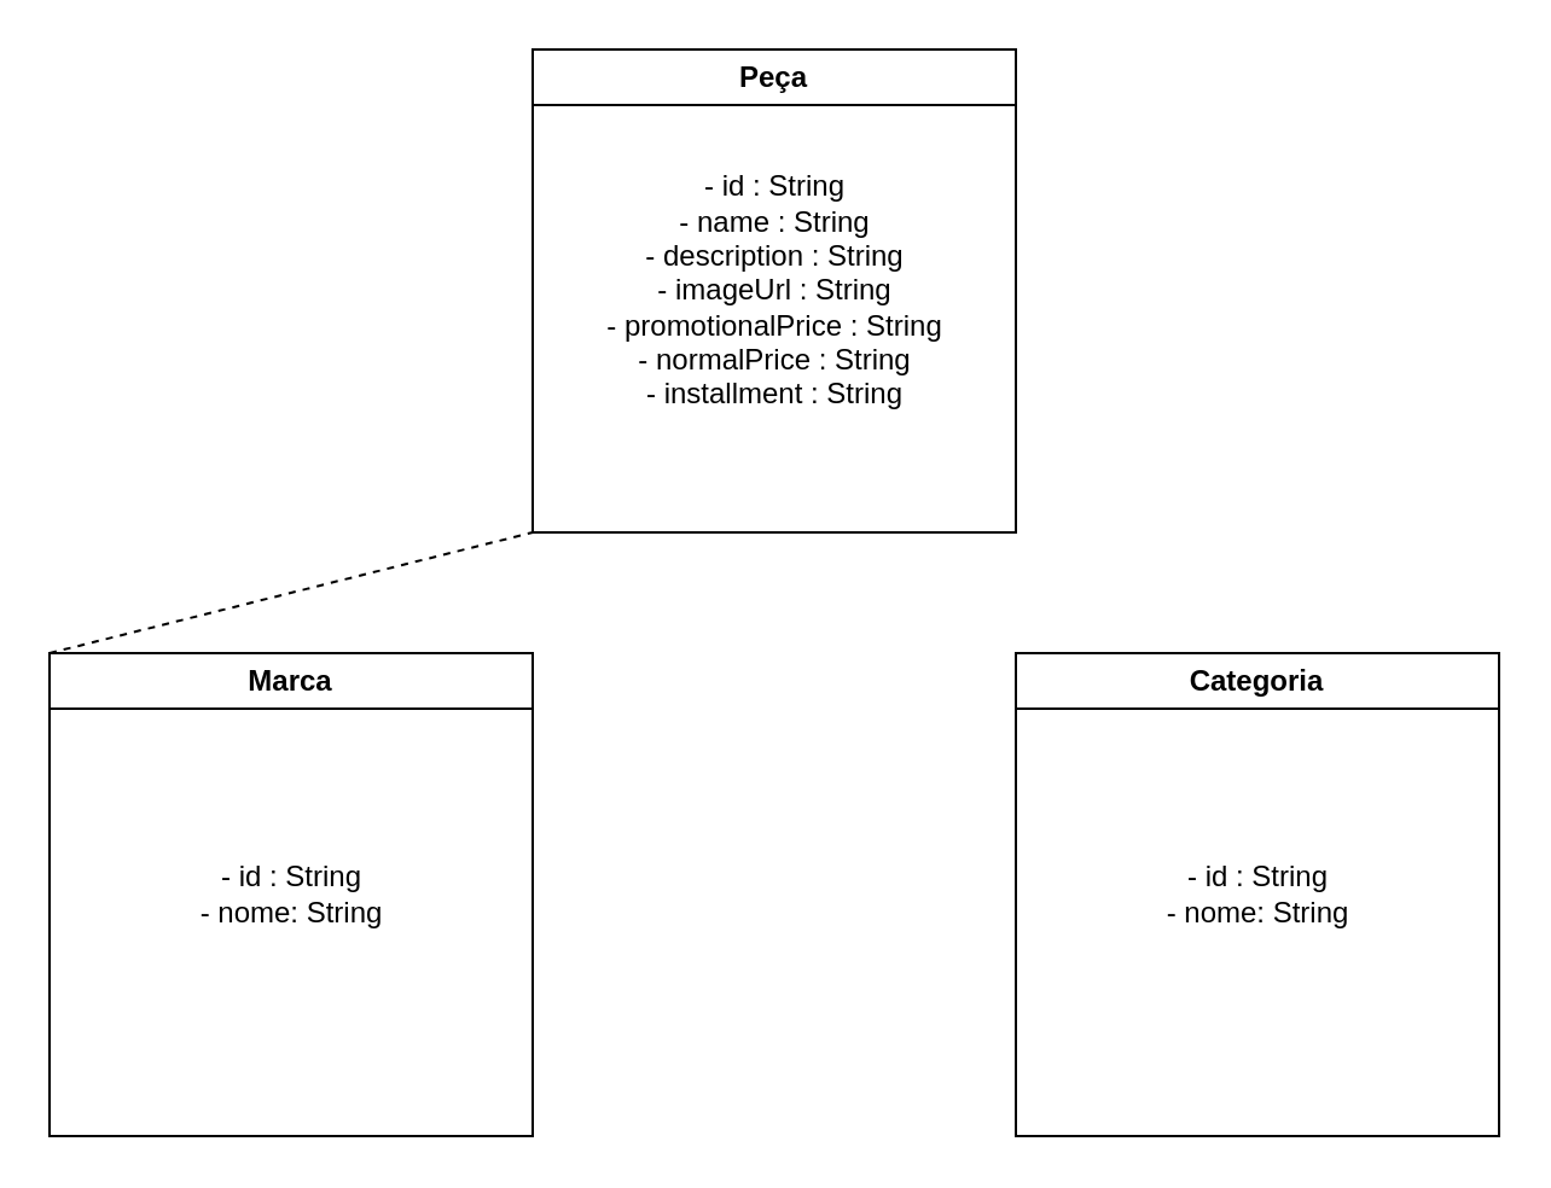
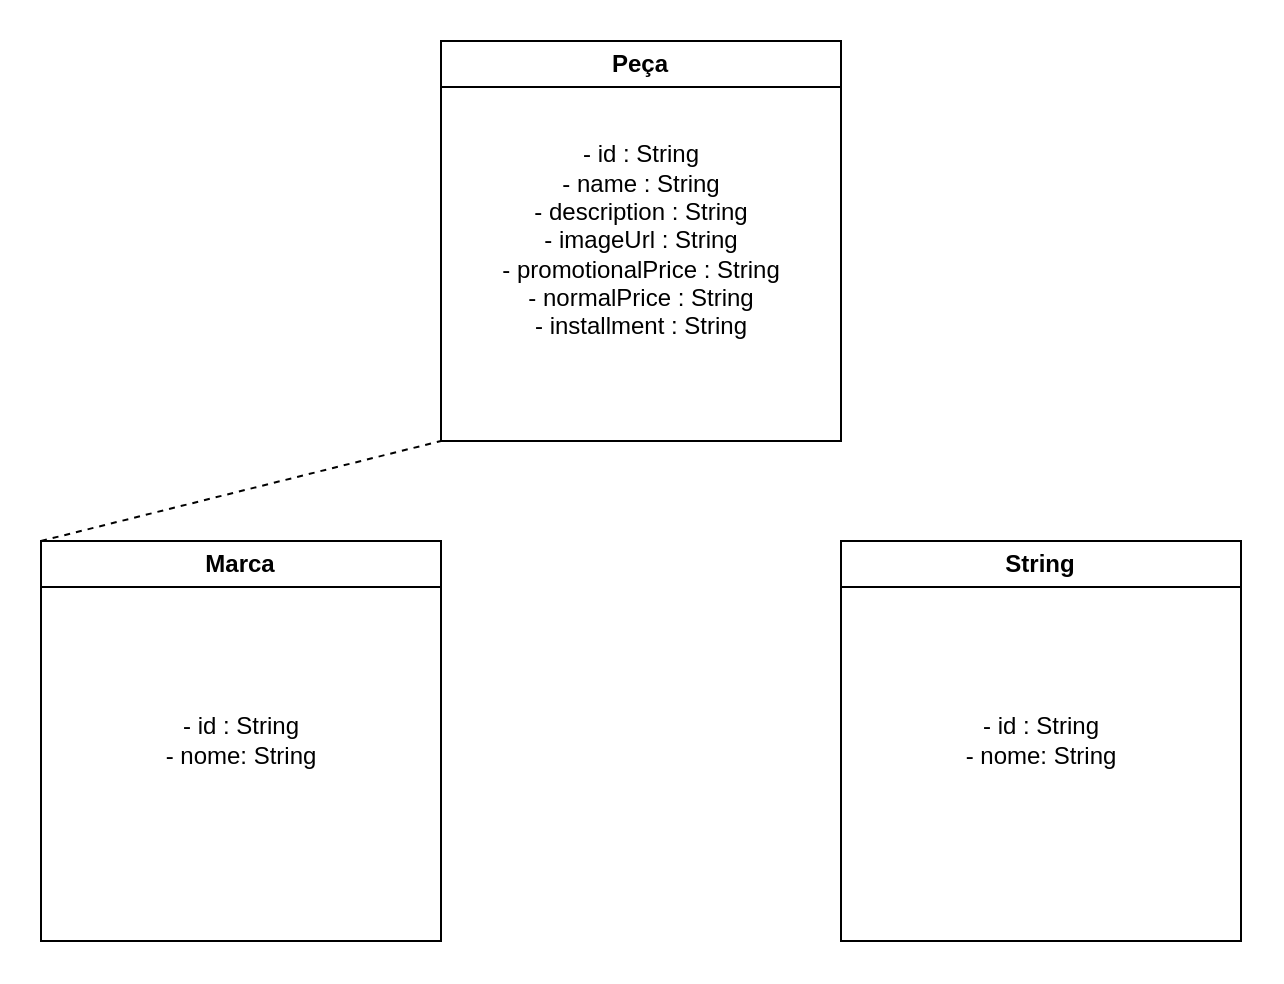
- <mxCell id="2" value="Categoria" style="swimlane;whiteSpace=wrap;html=1;" vertex="1" parent="1"><mxGeometry x="420" y="270" width="200" height="200" as="geometry"><mxRectangle x="90" y="260" width="140" height="30" as="alternateBounds" /></mxGeometry></mxCell>
+ <mxCell id="2" value="String" style="swimlane;whiteSpace=wrap;html=1;" vertex="1" parent="1"><mxGeometry x="420" y="270" width="200" height="200" as="geometry"><mxRectangle x="90" y="260" width="140" height="30" as="alternateBounds" /></mxGeometry></mxCell>
